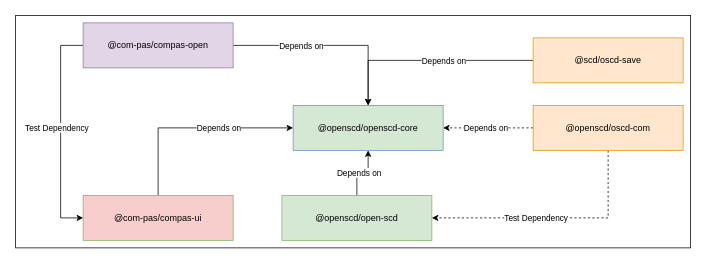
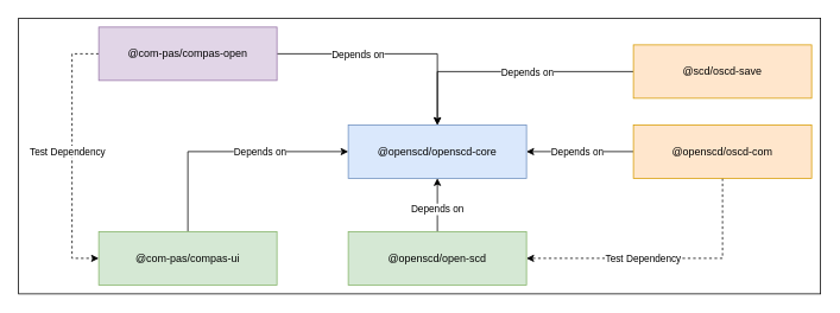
- <mxCell id="3" value="@openscd/openscd-core" style="rounded=0;whiteSpace=wrap;html=1;fillColor=#d5e8d4;strokeColor=#6c8ebf;" vertex="1" parent="1"><mxGeometry x="390" y="140" width="200" height="60" as="geometry" /></mxCell>
+ <mxCell id="3" value="@openscd/openscd-core" style="rounded=0;whiteSpace=wrap;html=1;fillColor=#dae8fc;strokeColor=#6c8ebf;" vertex="1" parent="1"><mxGeometry x="390" y="140" width="200" height="60" as="geometry" /></mxCell>
- <mxCell id="7" style="edgeStyle=orthogonalEdgeStyle;rounded=0;orthogonalLoop=1;jettySize=auto;html=1;entryX=1;entryY=0.5;entryDx=0;entryDy=0;dashed=1;" edge="1" parent="1" source="11" target="3"><mxGeometry relative="1" as="geometry" /></mxCell>
+ <mxCell id="7" style="edgeStyle=orthogonalEdgeStyle;rounded=0;orthogonalLoop=1;jettySize=auto;html=1;entryX=1;entryY=0.5;entryDx=0;entryDy=0;" edge="1" parent="1" source="11" target="3"><mxGeometry relative="1" as="geometry" /></mxCell>
- <mxCell id="20" style="edgeStyle=orthogonalEdgeStyle;rounded=0;orthogonalLoop=1;jettySize=auto;html=1;entryX=0;entryY=0.5;entryDx=0;entryDy=0;dashed=0;" edge="1" parent="1" source="22" target="14"><mxGeometry relative="1" as="geometry"><Array as="points"><mxPoint x="80" y="60" /><mxPoint x="80" y="290" /></Array></mxGeometry></mxCell>
+ <mxCell id="20" style="edgeStyle=orthogonalEdgeStyle;rounded=0;orthogonalLoop=1;jettySize=auto;html=1;entryX=0;entryY=0.5;entryDx=0;entryDy=0;dashed=1;" edge="1" parent="1" source="22" target="14"><mxGeometry relative="1" as="geometry"><Array as="points"><mxPoint x="80" y="60" /><mxPoint x="80" y="290" /></Array></mxGeometry></mxCell>
- <mxCell id="14" value="@com-pas/compas-ui" style="rounded=0;whiteSpace=wrap;html=1;fillColor=#f8cecc;strokeColor=#82b366;" vertex="1" parent="1"><mxGeometry x="110" y="260" width="200" height="60" as="geometry" /></mxCell>
+ <mxCell id="14" value="@com-pas/compas-ui" style="rounded=0;whiteSpace=wrap;html=1;fillColor=#d5e8d4;strokeColor=#82b366;" vertex="1" parent="1"><mxGeometry x="110" y="260" width="200" height="60" as="geometry" /></mxCell>
- <mxCell id="6" value="@openscd/open-scd" style="rounded=0;whiteSpace=wrap;html=1;fillColor=#d5e8d4;strokeColor=#82b366;" vertex="1" parent="1"><mxGeometry x="375" y="260" width="200" height="60" as="geometry" /></mxCell>
+ <mxCell id="6" value="@openscd/open-scd" style="rounded=0;whiteSpace=wrap;html=1;fillColor=#d5e8d4;strokeColor=#82b366;" vertex="1" parent="1"><mxGeometry x="390" y="260" width="200" height="60" as="geometry" /></mxCell>
